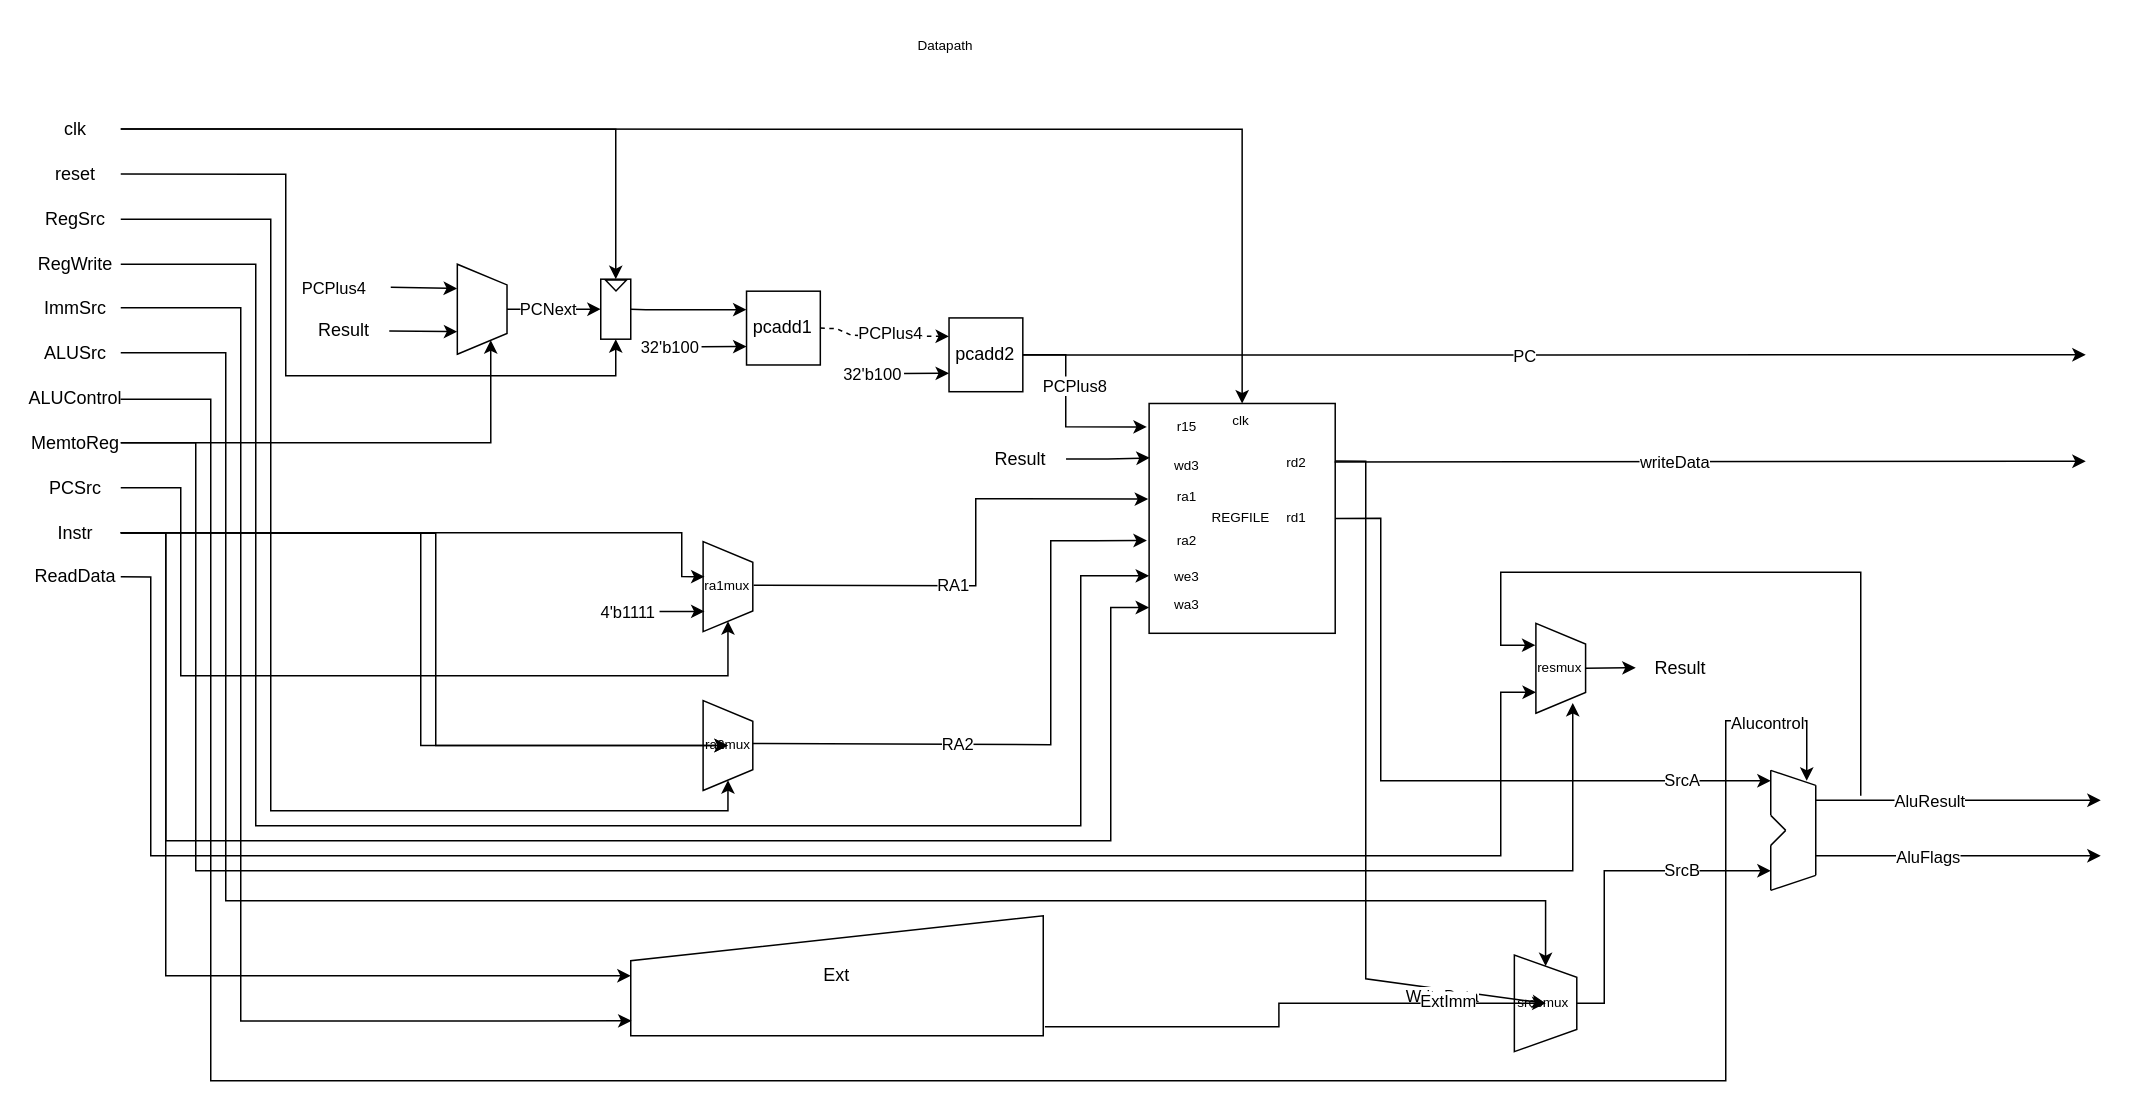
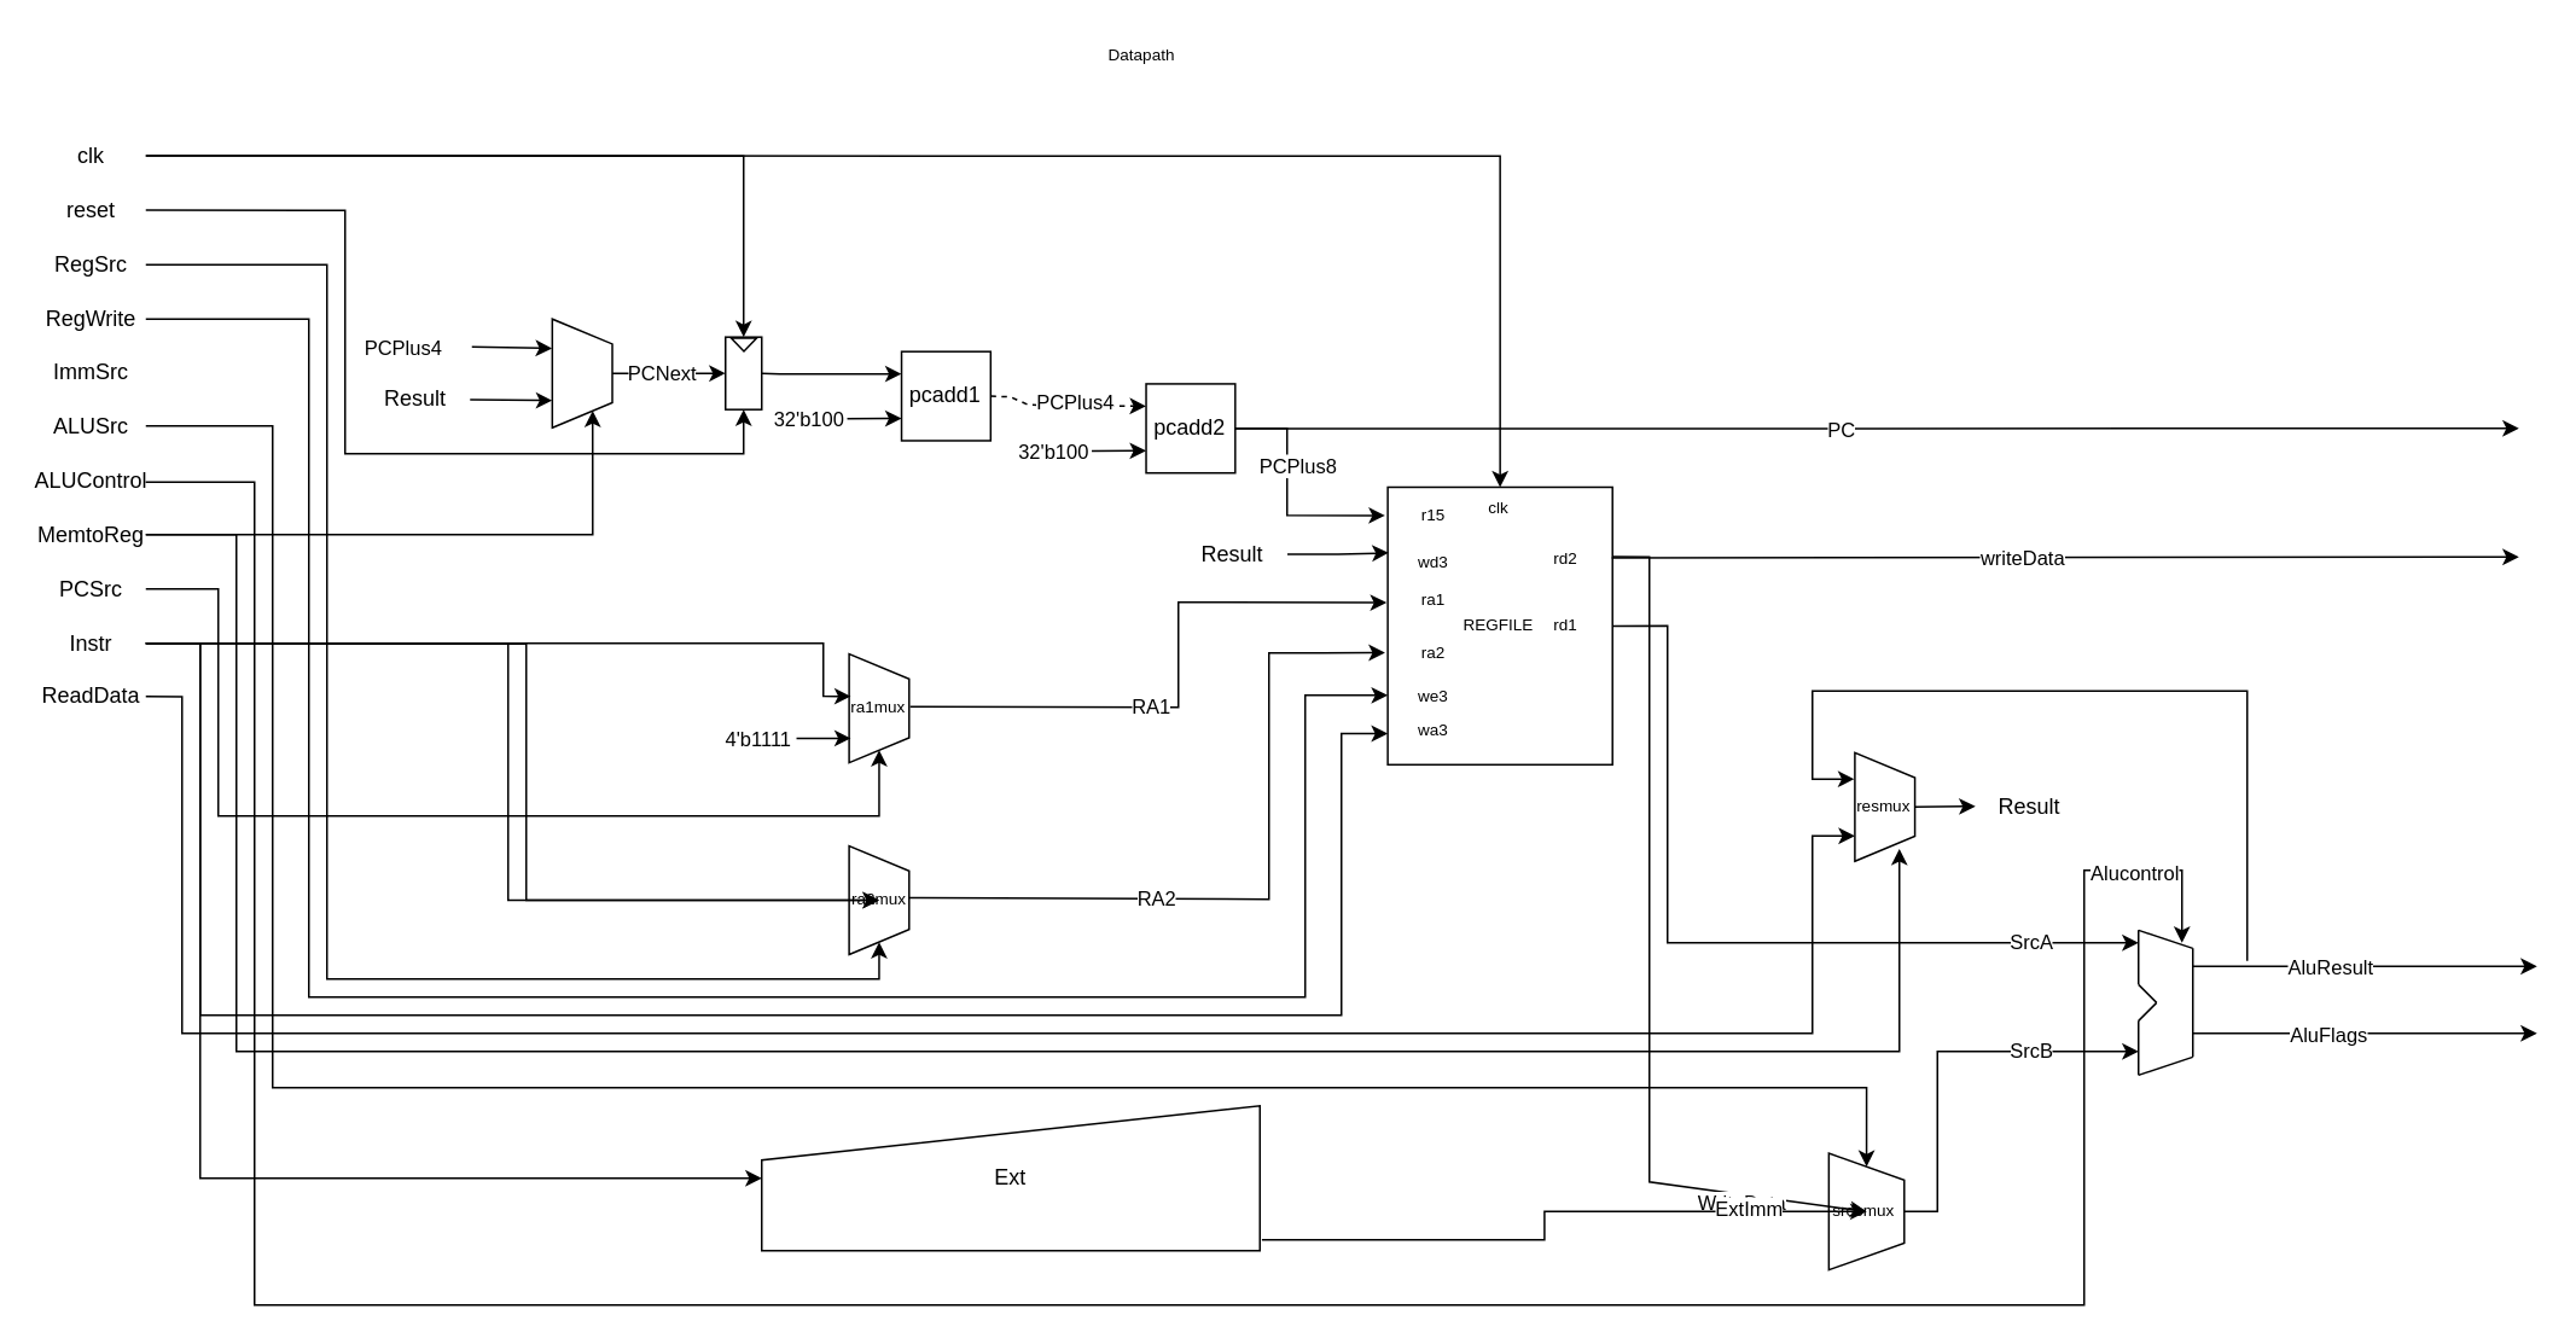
- <mxCell id="5" style="edgeStyle=orthogonalEdgeStyle;rounded=0;orthogonalLoop=1;jettySize=auto;html=1;exitX=1;exitY=0.5;exitDx=0;exitDy=0;entryX=0.002;entryY=0.876;entryDx=0;entryDy=0;entryPerimeter=0;" parent="1" source="6" target="90" edge="1"><mxGeometry relative="1" as="geometry"><mxPoint x="99.99" y="205.25" as="sourcePoint" /><mxPoint x="520" y="670" as="targetPoint" /><Array as="points"><mxPoint x="160" y="205" /><mxPoint x="160" y="680" /></Array></mxGeometry></mxCell>
